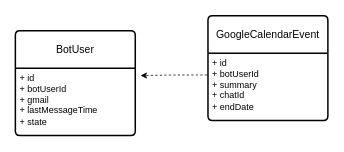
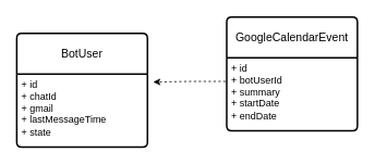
- <mxCell id="5" value="+ id&lt;br&gt;+ botUserId&lt;br&gt;+ summary&lt;div&gt;+ chatId&lt;/div&gt;&lt;div&gt;+ endDate&lt;/div&gt;" style="align=left;strokeColor=none;fillColor=none;spacingLeft=4;fontSize=12;verticalAlign=top;resizable=0;rotatable=0;part=1;html=1;" vertex="1" parent="4"><mxGeometry y="50" width="160" height="90" as="geometry" /></mxCell>
+ <mxCell id="5" value="+ id&lt;br&gt;+ botUserId&lt;br&gt;+ summary&lt;div&gt;+ startDate&lt;/div&gt;&lt;div&gt;+ endDate&lt;/div&gt;" style="align=left;strokeColor=none;fillColor=none;spacingLeft=4;fontSize=12;verticalAlign=top;resizable=0;rotatable=0;part=1;html=1;" vertex="1" parent="4"><mxGeometry y="50" width="160" height="90" as="geometry" /></mxCell>
- <mxCell id="3" value="+ id&lt;br&gt;+ botUserId&lt;br&gt;+ gmail&lt;div&gt;+ lastMessageTime&lt;/div&gt;&lt;div&gt;+ state&lt;/div&gt;" style="align=left;strokeColor=none;fillColor=none;spacingLeft=4;fontSize=12;verticalAlign=top;resizable=0;rotatable=0;part=1;html=1;" vertex="1" parent="2"><mxGeometry y="50" width="160" height="90" as="geometry" /></mxCell>
+ <mxCell id="3" value="+ id&lt;br&gt;+ chatId&lt;br&gt;+ gmail&lt;div&gt;+ lastMessageTime&lt;/div&gt;&lt;div&gt;+ state&lt;/div&gt;" style="align=left;strokeColor=none;fillColor=none;spacingLeft=4;fontSize=12;verticalAlign=top;resizable=0;rotatable=0;part=1;html=1;" vertex="1" parent="2"><mxGeometry y="50" width="160" height="90" as="geometry" /></mxCell>
